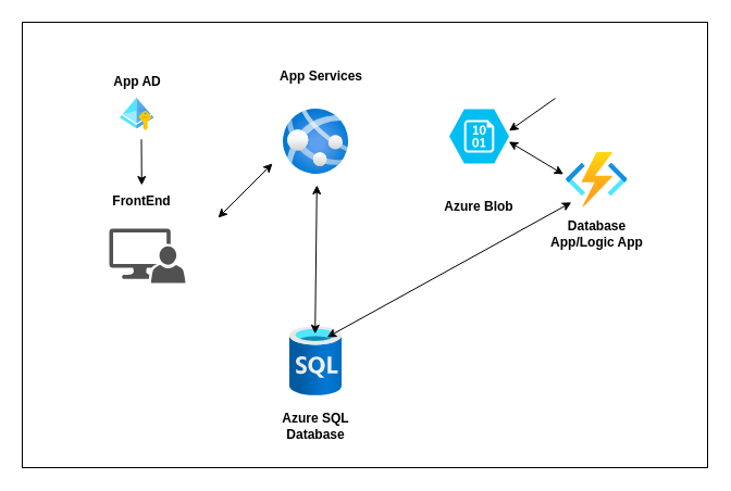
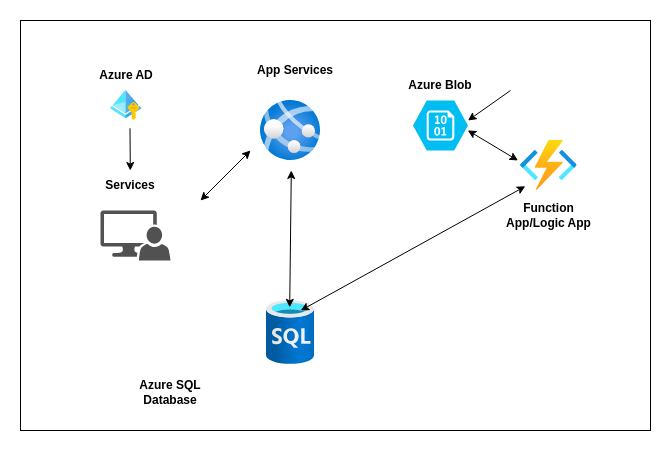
- <mxCell id="17" value="&lt;b&gt;App AD&lt;/b&gt;" style="text;html=1;align=center;verticalAlign=middle;whiteSpace=wrap;rounded=0;" parent="1" vertex="1"><mxGeometry x="95.61" y="59.71" width="60" height="30" as="geometry" /></mxCell>
+ <mxCell id="17" value="&lt;b&gt;Azure AD&lt;/b&gt;" style="text;html=1;align=center;verticalAlign=middle;whiteSpace=wrap;rounded=0;" parent="1" vertex="1"><mxGeometry x="95.61" y="59.71" width="60" height="30" as="geometry" /></mxCell>
- <mxCell id="4" value="&lt;b&gt;FrontEnd&lt;/b&gt;" style="text;html=1;align=center;verticalAlign=middle;whiteSpace=wrap;rounded=0;" parent="1" vertex="1"><mxGeometry x="100" y="170" width="60" height="30" as="geometry" /></mxCell>
+ <mxCell id="4" value="&lt;b&gt;Services&lt;/b&gt;" style="text;html=1;align=center;verticalAlign=middle;whiteSpace=wrap;rounded=0;" parent="1" vertex="1"><mxGeometry x="100" y="170" width="60" height="30" as="geometry" /></mxCell>
- <mxCell id="12" value="&lt;b&gt;Azure Blob&lt;/b&gt;" style="text;html=1;align=center;verticalAlign=middle;whiteSpace=wrap;rounded=0;" parent="1" vertex="1"><mxGeometry x="400" y="175" width="80" height="30" as="geometry" /></mxCell>
+ <mxCell id="12" value="&lt;b&gt;Azure Blob&lt;/b&gt;" style="text;html=1;align=center;verticalAlign=middle;whiteSpace=wrap;rounded=0;" parent="1" vertex="1"><mxGeometry x="400" y="70" width="80" height="30" as="geometry" /></mxCell>
- <mxCell id="21" value="&lt;b&gt;Database App/Logic App&lt;/b&gt;" style="text;html=1;align=center;verticalAlign=middle;whiteSpace=wrap;rounded=0;" vertex="1" parent="1"><mxGeometry x="496.67" y="200" width="103.33" height="30" as="geometry" /></mxCell>
+ <mxCell id="21" value="&lt;b&gt;Function App/Logic App&lt;/b&gt;" style="text;html=1;align=center;verticalAlign=middle;whiteSpace=wrap;rounded=0;" vertex="1" parent="1"><mxGeometry x="496.67" y="200" width="103.33" height="30" as="geometry" /></mxCell>
- <mxCell id="11" value="&lt;b&gt;Azure SQL Database&lt;/b&gt;" style="text;html=1;align=center;verticalAlign=middle;whiteSpace=wrap;rounded=0;" parent="1" vertex="1"><mxGeometry x="250" y="377" width="80" height="30" as="geometry" /></mxCell>
+ <mxCell id="11" value="&lt;b&gt;Azure SQL Database&lt;/b&gt;" style="text;html=1;align=center;verticalAlign=middle;whiteSpace=wrap;rounded=0;" parent="1" vertex="1"><mxGeometry x="130" y="377" width="80" height="30" as="geometry" /></mxCell>
